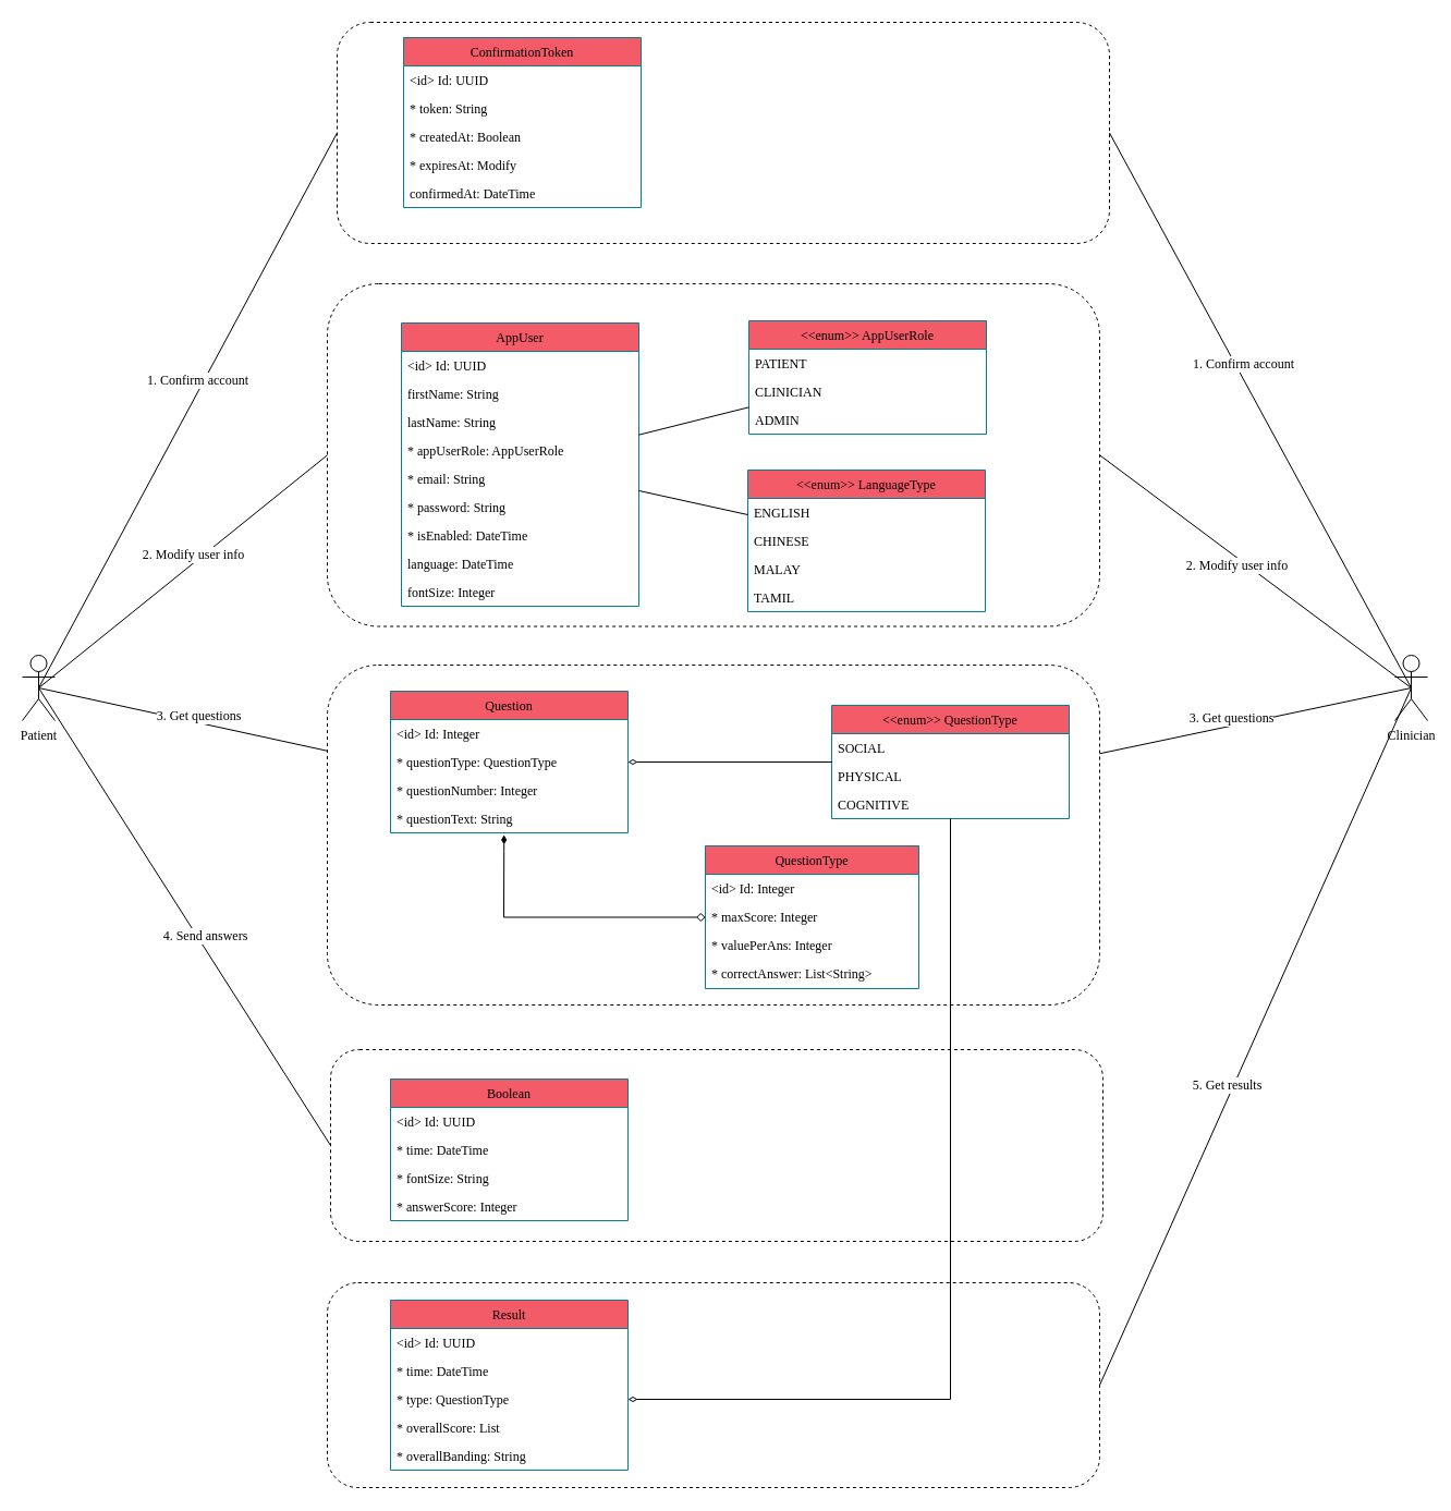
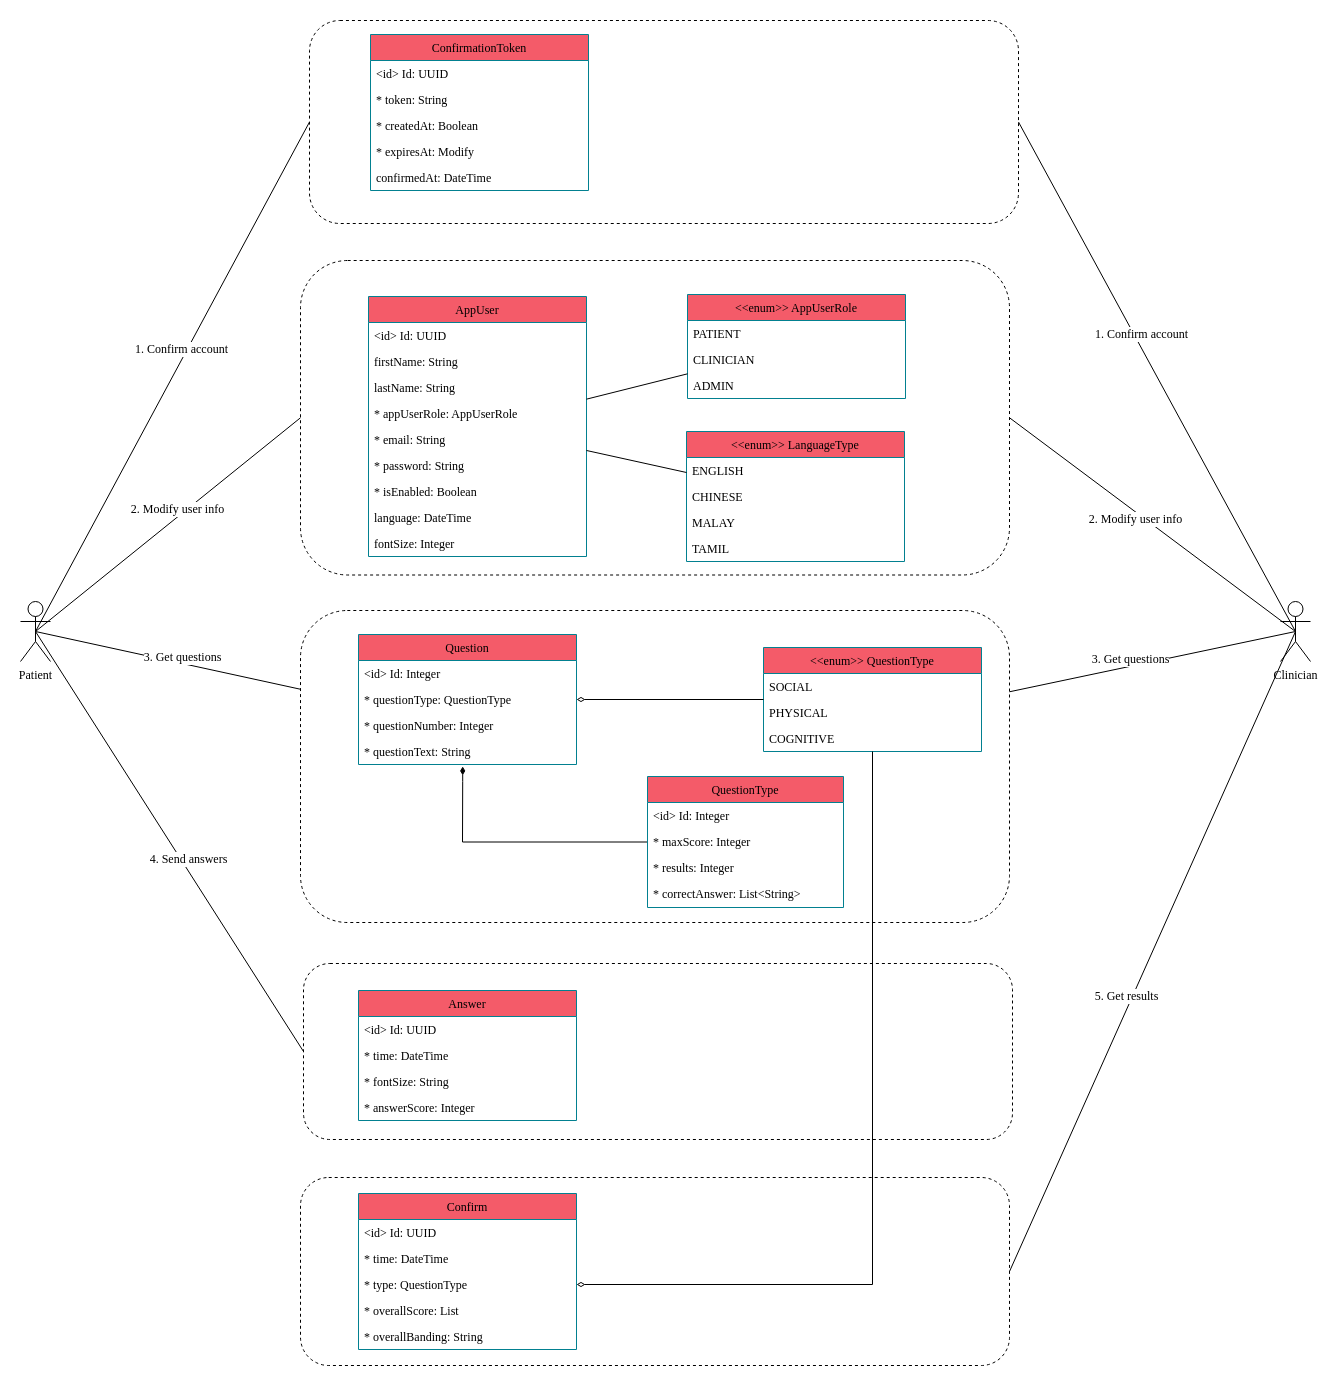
- <mxCell id="24" value="* isEnabled: DateTime" style="text;align=left;verticalAlign=top;spacingLeft=4;spacingRight=4;overflow=hidden;rotatable=0;points=[[0,0.5],[1,0.5]];portConstraint=eastwest;rounded=0;shadow=0;html=0;fontColor=default;labelBackgroundColor=none;labelBorderColor=none;fontSize=12;fontFamily=Verdana;" vertex="1" parent="17"><mxGeometry y="182" width="218" height="26" as="geometry" /></mxCell>
+ <mxCell id="24" value="* isEnabled: Boolean" style="text;align=left;verticalAlign=top;spacingLeft=4;spacingRight=4;overflow=hidden;rotatable=0;points=[[0,0.5],[1,0.5]];portConstraint=eastwest;rounded=0;shadow=0;html=0;fontColor=default;labelBackgroundColor=none;labelBorderColor=none;fontSize=12;fontFamily=Verdana;" vertex="1" parent="17"><mxGeometry y="182" width="218" height="26" as="geometry" /></mxCell>
- <mxCell id="74" style="edgeStyle=orthogonalEdgeStyle;rounded=0;orthogonalLoop=1;jettySize=auto;html=1;labelBackgroundColor=none;labelBorderColor=none;fontFamily=Verdana;fontSize=12;fontColor=default;endArrow=diamond;endFill=0;startArrow=diamondThin;startFill=1;exitX=0.478;exitY=1.073;exitDx=0;exitDy=0;exitPerimeter=0;" edge="1" parent="1" source="11" target="75"><mxGeometry relative="1" as="geometry"><mxPoint x="1314" y="946" as="sourcePoint" /><mxPoint x="1315" y="777" as="targetPoint" /><Array as="points"><mxPoint x="462" y="781" /><mxPoint x="462" y="795" /></Array></mxGeometry></mxCell>
+ <mxCell id="74" style="edgeStyle=orthogonalEdgeStyle;rounded=0;orthogonalLoop=1;jettySize=auto;html=1;labelBackgroundColor=none;labelBorderColor=none;fontFamily=Verdana;fontSize=12;fontColor=default;endArrow=none;endFill=0;startArrow=diamondThin;startFill=1;exitX=0.478;exitY=1.073;exitDx=0;exitDy=0;exitPerimeter=0;" edge="1" parent="1" source="11" target="75"><mxGeometry relative="1" as="geometry"><mxPoint x="1314" y="946" as="sourcePoint" /><mxPoint x="1315" y="777" as="targetPoint" /><Array as="points"><mxPoint x="462" y="781" /><mxPoint x="462" y="795" /></Array></mxGeometry></mxCell>
- <mxCell id="78" value="* valuePerAns: Integer" style="text;align=left;verticalAlign=top;spacingLeft=4;spacingRight=4;overflow=hidden;rotatable=0;points=[[0,0.5],[1,0.5]];portConstraint=eastwest;rounded=0;shadow=0;html=0;fontColor=default;labelBackgroundColor=none;labelBorderColor=none;fontSize=12;fontFamily=Verdana;" vertex="1" parent="75"><mxGeometry y="78" width="196" height="26" as="geometry" /></mxCell>
+ <mxCell id="78" value="* results: Integer" style="text;align=left;verticalAlign=top;spacingLeft=4;spacingRight=4;overflow=hidden;rotatable=0;points=[[0,0.5],[1,0.5]];portConstraint=eastwest;rounded=0;shadow=0;html=0;fontColor=default;labelBackgroundColor=none;labelBorderColor=none;fontSize=12;fontFamily=Verdana;" vertex="1" parent="75"><mxGeometry y="78" width="196" height="26" as="geometry" /></mxCell>
- <mxCell id="37" value="Boolean" style="swimlane;fontStyle=0;align=center;verticalAlign=top;childLayout=stackLayout;horizontal=1;startSize=26;horizontalStack=0;resizeParent=1;resizeLast=0;collapsible=1;marginBottom=0;rounded=0;shadow=0;strokeWidth=1;fillColor=#F45B69;strokeColor=#028090;fontColor=default;labelBackgroundColor=none;labelBorderColor=none;fontSize=12;fontFamily=Verdana;" vertex="1" parent="1"><mxGeometry x="358" y="990" width="218" height="130" as="geometry"><mxRectangle x="130" y="380" width="160" height="26" as="alternateBounds" /></mxGeometry></mxCell>
+ <mxCell id="37" value="Answer" style="swimlane;fontStyle=0;align=center;verticalAlign=top;childLayout=stackLayout;horizontal=1;startSize=26;horizontalStack=0;resizeParent=1;resizeLast=0;collapsible=1;marginBottom=0;rounded=0;shadow=0;strokeWidth=1;fillColor=#F45B69;strokeColor=#028090;fontColor=default;labelBackgroundColor=none;labelBorderColor=none;fontSize=12;fontFamily=Verdana;" vertex="1" parent="1"><mxGeometry x="358" y="990" width="218" height="130" as="geometry"><mxRectangle x="130" y="380" width="160" height="26" as="alternateBounds" /></mxGeometry></mxCell>
- <mxCell id="42" value="Result" style="swimlane;fontStyle=0;align=center;verticalAlign=top;childLayout=stackLayout;horizontal=1;startSize=26;horizontalStack=0;resizeParent=1;resizeLast=0;collapsible=1;marginBottom=0;rounded=0;shadow=0;strokeWidth=1;fillColor=#F45B69;strokeColor=#028090;fontColor=default;labelBackgroundColor=none;labelBorderColor=none;fontSize=12;fontFamily=Verdana;" vertex="1" parent="1"><mxGeometry x="358" y="1193" width="218" height="156" as="geometry"><mxRectangle x="130" y="380" width="160" height="26" as="alternateBounds" /></mxGeometry></mxCell>
+ <mxCell id="42" value="Confirm" style="swimlane;fontStyle=0;align=center;verticalAlign=top;childLayout=stackLayout;horizontal=1;startSize=26;horizontalStack=0;resizeParent=1;resizeLast=0;collapsible=1;marginBottom=0;rounded=0;shadow=0;strokeWidth=1;fillColor=#F45B69;strokeColor=#028090;fontColor=default;labelBackgroundColor=none;labelBorderColor=none;fontSize=12;fontFamily=Verdana;" vertex="1" parent="1"><mxGeometry x="358" y="1193" width="218" height="156" as="geometry"><mxRectangle x="130" y="380" width="160" height="26" as="alternateBounds" /></mxGeometry></mxCell>
